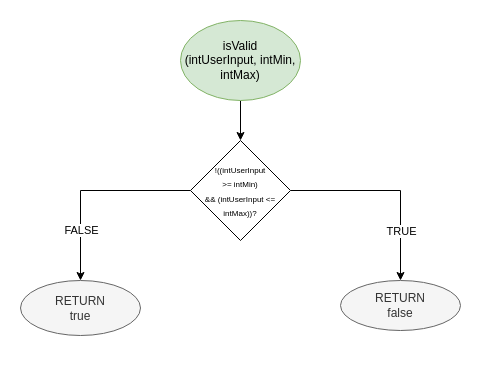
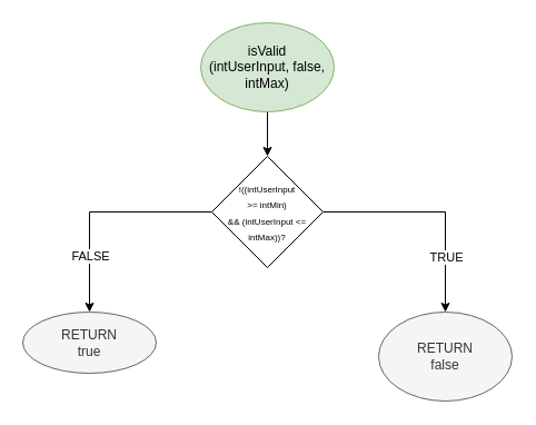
- <mxCell id="3" value="isValid&lt;br&gt;(intUserInput, intMin, intMax)" style="ellipse;whiteSpace=wrap;html=1;fillColor=#d5e8d4;strokeColor=#82b366;" vertex="1" parent="1"><mxGeometry x="180" y="20" width="120" height="80" as="geometry" /></mxCell>
+ <mxCell id="3" value="isValid&lt;br&gt;(intUserInput, false, intMax)" style="ellipse;whiteSpace=wrap;html=1;fillColor=#d5e8d4;strokeColor=#82b366;" vertex="1" parent="1"><mxGeometry x="180" y="20" width="120" height="80" as="geometry" /></mxCell>
- <mxCell id="10" value="RETURN&lt;br&gt;false" style="ellipse;whiteSpace=wrap;html=1;fillColor=#f5f5f5;fontColor=#333333;strokeColor=#666666;" vertex="1" parent="1"><mxGeometry x="340" y="280" width="120" height="50" as="geometry" /></mxCell>
+ <mxCell id="10" value="RETURN&lt;br&gt;false" style="ellipse;whiteSpace=wrap;html=1;fillColor=#f5f5f5;fontColor=#333333;strokeColor=#666666;" vertex="1" parent="1"><mxGeometry x="340" y="280" width="120" height="80" as="geometry" /></mxCell>
